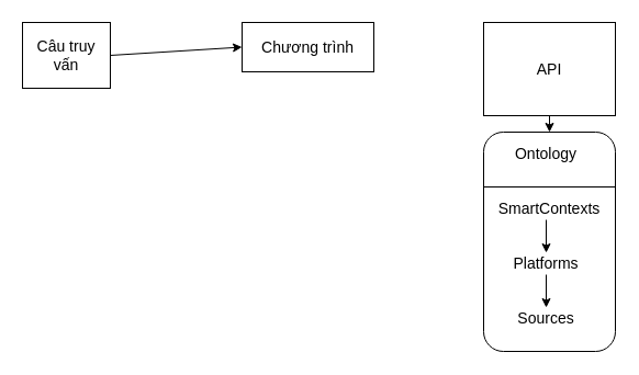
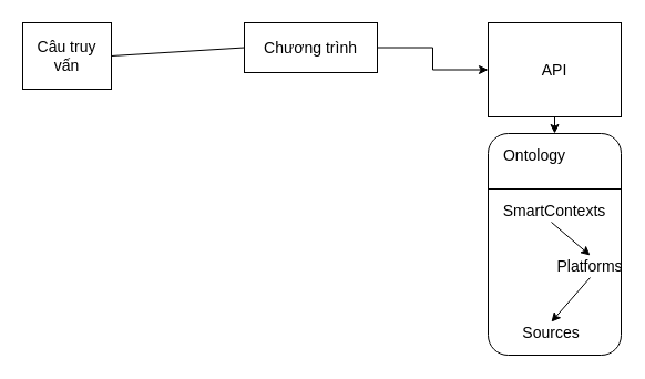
- <mxCell id="15" value="" style="endArrow=classic;html=1;entryX=0;entryY=0.5;entryDx=0;entryDy=0;exitX=1;exitY=0.5;exitDx=0;exitDy=0;" edge="1" parent="1" source="2" target="4"><mxGeometry width="50" height="50" relative="1" as="geometry"><mxPoint x="20" y="390" as="sourcePoint" /><mxPoint x="70" y="340" as="targetPoint" /></mxGeometry></mxCell>
+ <mxCell id="15" value="" style="endArrow=none;html=1;entryX=0;entryY=0.5;entryDx=0;entryDy=0;exitX=1;exitY=0.5;exitDx=0;exitDy=0;" edge="1" parent="1" source="2" target="4"><mxGeometry width="50" height="50" relative="1" as="geometry"><mxPoint x="20" y="390" as="sourcePoint" /><mxPoint x="70" y="340" as="targetPoint" /></mxGeometry></mxCell>
+ <mxCell id="3" style="edgeStyle=orthogonalEdgeStyle;rounded=0;orthogonalLoop=1;jettySize=auto;html=1;exitX=1;exitY=0.5;exitDx=0;exitDy=0;entryX=0;entryY=0.5;entryDx=0;entryDy=0;" edge="1" parent="1" source="4" target="6"><mxGeometry relative="1" as="geometry" /></mxCell>
- <mxCell id="8" value="&lt;font style=&quot;font-size: 14px&quot;&gt;Ontology&lt;/font&gt;" style="text;html=1;strokeColor=none;fillColor=none;align=center;verticalAlign=middle;whiteSpace=wrap;rounded=0;" vertex="1" parent="1"><mxGeometry x="477" y="130" width="40" height="20" as="geometry" /></mxCell>
+ <mxCell id="8" value="&lt;font style=&quot;font-size: 14px&quot;&gt;Ontology&lt;/font&gt;" style="text;html=1;strokeColor=none;fillColor=none;align=center;verticalAlign=middle;whiteSpace=wrap;rounded=0;" vertex="1" parent="1"><mxGeometry x="462" y="130" width="40" height="20" as="geometry" /></mxCell>
- <mxCell id="10" value="&lt;font style=&quot;font-size: 14px&quot;&gt;Platforms&lt;/font&gt;" style="text;html=1;strokeColor=none;fillColor=none;align=center;verticalAlign=middle;whiteSpace=wrap;rounded=0;" vertex="1" parent="1"><mxGeometry x="477" y="230" width="40" height="20" as="geometry" /></mxCell>
+ <mxCell id="10" value="&lt;font style=&quot;font-size: 14px&quot;&gt;Platforms&lt;/font&gt;" style="text;html=1;strokeColor=none;fillColor=none;align=center;verticalAlign=middle;whiteSpace=wrap;rounded=0;" vertex="1" parent="1"><mxGeometry x="512" y="230" width="40" height="20" as="geometry" /></mxCell>
- <mxCell id="11" value="&lt;font style=&quot;font-size: 14px&quot;&gt;Sources&lt;/font&gt;" style="text;html=1;strokeColor=none;fillColor=none;align=center;verticalAlign=middle;whiteSpace=wrap;rounded=0;" vertex="1" parent="1"><mxGeometry x="477" y="280" width="40" height="20" as="geometry" /></mxCell>
+ <mxCell id="11" value="&lt;font style=&quot;font-size: 14px&quot;&gt;Sources&lt;/font&gt;" style="text;html=1;strokeColor=none;fillColor=none;align=center;verticalAlign=middle;whiteSpace=wrap;rounded=0;" vertex="1" parent="1"><mxGeometry x="477" y="290" width="40" height="20" as="geometry" /></mxCell>
